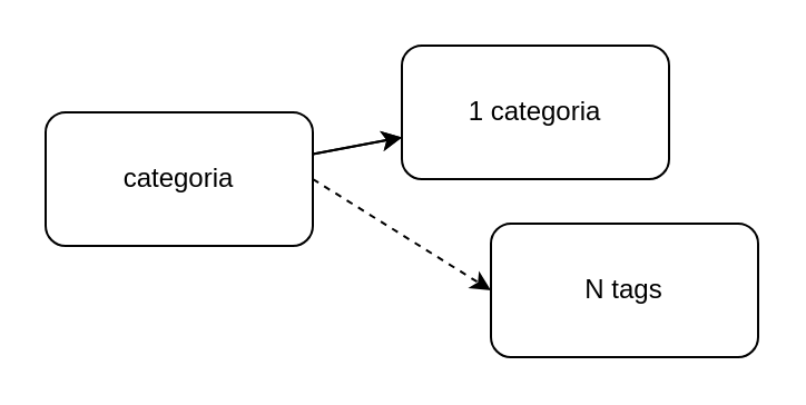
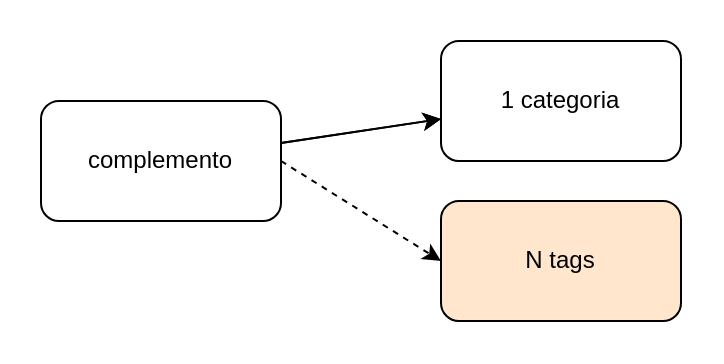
- <mxCell id="6" value="1 categoria" style="rounded=1;whiteSpace=wrap;html=1;" vertex="1" parent="1"><mxGeometry x="180" y="20" width="120" height="60" as="geometry" /></mxCell>
+ <mxCell id="6" value="1 categoria" style="rounded=1;whiteSpace=wrap;html=1;" vertex="1" parent="1"><mxGeometry x="220" y="20" width="120" height="60" as="geometry" /></mxCell>
- <mxCell id="5" value="categoria" style="rounded=1;whiteSpace=wrap;html=1;" vertex="1" parent="1"><mxGeometry x="20" y="50" width="120" height="60" as="geometry" /></mxCell>
+ <mxCell id="5" value="complemento" style="rounded=1;whiteSpace=wrap;html=1;" vertex="1" parent="1"><mxGeometry x="20" y="50" width="120" height="60" as="geometry" /></mxCell>
- <mxCell id="7" value="N tags" style="rounded=1;whiteSpace=wrap;html=1;" vertex="1" parent="1"><mxGeometry x="220" y="100" width="120" height="60" as="geometry" /></mxCell>
+ <mxCell id="7" value="N tags" style="rounded=1;whiteSpace=wrap;html=1;fillColor=#ffe6cc;" vertex="1" parent="1"><mxGeometry x="220" y="100" width="120" height="60" as="geometry" /></mxCell>
